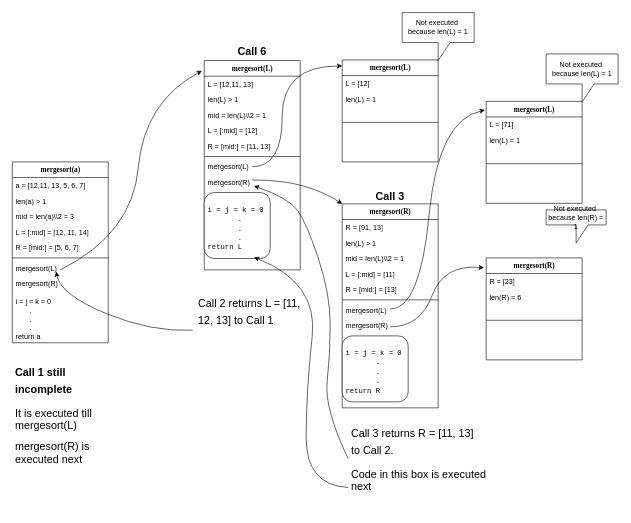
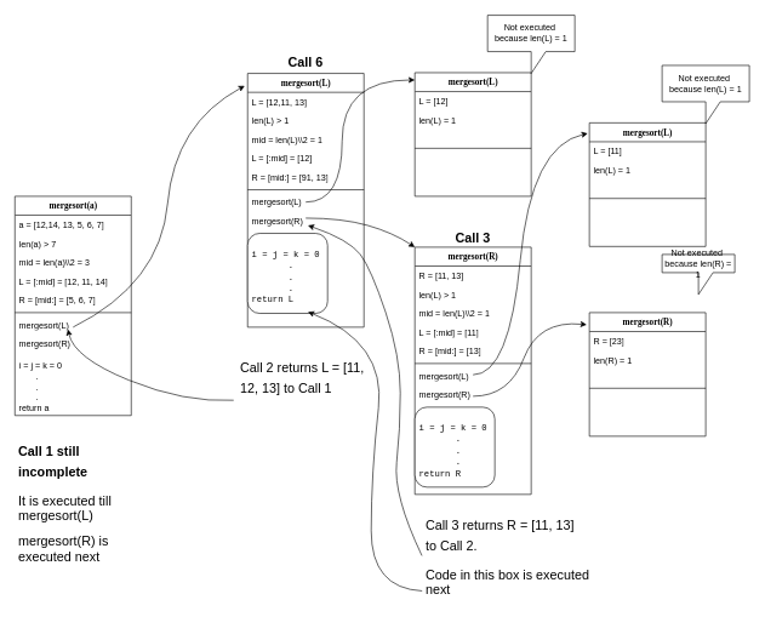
- <mxCell id="47" value="L = [71]" style="text;html=1;strokeColor=none;fillColor=none;align=left;verticalAlign=top;spacingLeft=4;spacingRight=4;whiteSpace=wrap;overflow=hidden;rotatable=0;points=[[0,0.5],[1,0.5]];portConstraint=eastwest;" parent="46" vertex="1"><mxGeometry y="26" width="160" height="26" as="geometry" /></mxCell>
+ <mxCell id="47" value="L = [11]" style="text;html=1;strokeColor=none;fillColor=none;align=left;verticalAlign=top;spacingLeft=4;spacingRight=4;whiteSpace=wrap;overflow=hidden;rotatable=0;points=[[0,0.5],[1,0.5]];portConstraint=eastwest;" parent="46" vertex="1"><mxGeometry y="26" width="160" height="26" as="geometry" /></mxCell>
- <mxCell id="7" value="R = [mid:] = [11, 13]" style="text;html=1;strokeColor=none;fillColor=none;align=left;verticalAlign=top;spacingLeft=4;spacingRight=4;whiteSpace=wrap;overflow=hidden;rotatable=0;points=[[0,0.5],[1,0.5]];portConstraint=eastwest;" parent="2" vertex="1"><mxGeometry y="130" width="160" height="26" as="geometry" /></mxCell>
+ <mxCell id="7" value="R = [mid:] = [91, 13]" style="text;html=1;strokeColor=none;fillColor=none;align=left;verticalAlign=top;spacingLeft=4;spacingRight=4;whiteSpace=wrap;overflow=hidden;rotatable=0;points=[[0,0.5],[1,0.5]];portConstraint=eastwest;" parent="2" vertex="1"><mxGeometry y="130" width="160" height="26" as="geometry" /></mxCell>
- <mxCell id="15" value="a = [12,11, 13, 5, 6, 7]" style="text;html=1;strokeColor=none;fillColor=none;align=left;verticalAlign=top;spacingLeft=4;spacingRight=4;whiteSpace=wrap;overflow=hidden;rotatable=0;points=[[0,0.5],[1,0.5]];portConstraint=eastwest;" parent="14" vertex="1"><mxGeometry y="26" width="160" height="26" as="geometry" /></mxCell>
+ <mxCell id="15" value="a = [12,14, 13, 5, 6, 7]" style="text;html=1;strokeColor=none;fillColor=none;align=left;verticalAlign=top;spacingLeft=4;spacingRight=4;whiteSpace=wrap;overflow=hidden;rotatable=0;points=[[0,0.5],[1,0.5]];portConstraint=eastwest;" parent="14" vertex="1"><mxGeometry y="26" width="160" height="26" as="geometry" /></mxCell>
- <mxCell id="16" value="len(a) &amp;gt; 1" style="text;html=1;strokeColor=none;fillColor=none;align=left;verticalAlign=top;spacingLeft=4;spacingRight=4;whiteSpace=wrap;overflow=hidden;rotatable=0;points=[[0,0.5],[1,0.5]];portConstraint=eastwest;" parent="14" vertex="1"><mxGeometry y="52" width="160" height="26" as="geometry" /></mxCell>
+ <mxCell id="16" value="len(a) &amp;gt; 7" style="text;html=1;strokeColor=none;fillColor=none;align=left;verticalAlign=top;spacingLeft=4;spacingRight=4;whiteSpace=wrap;overflow=hidden;rotatable=0;points=[[0,0.5],[1,0.5]];portConstraint=eastwest;" parent="14" vertex="1"><mxGeometry y="52" width="160" height="26" as="geometry" /></mxCell>
- <mxCell id="31" value="R = [91, 13]" style="text;html=1;strokeColor=none;fillColor=none;align=left;verticalAlign=top;spacingLeft=4;spacingRight=4;whiteSpace=wrap;overflow=hidden;rotatable=0;points=[[0,0.5],[1,0.5]];portConstraint=eastwest;" parent="30" vertex="1"><mxGeometry y="26" width="160" height="26" as="geometry" /></mxCell>
+ <mxCell id="31" value="R = [11, 13]" style="text;html=1;strokeColor=none;fillColor=none;align=left;verticalAlign=top;spacingLeft=4;spacingRight=4;whiteSpace=wrap;overflow=hidden;rotatable=0;points=[[0,0.5],[1,0.5]];portConstraint=eastwest;" parent="30" vertex="1"><mxGeometry y="26" width="160" height="26" as="geometry" /></mxCell>
- <mxCell id="53" value="len(R) = 6" style="text;html=1;strokeColor=none;fillColor=none;align=left;verticalAlign=top;spacingLeft=4;spacingRight=4;whiteSpace=wrap;overflow=hidden;rotatable=0;points=[[0,0.5],[1,0.5]];portConstraint=eastwest;" parent="51" vertex="1"><mxGeometry y="52" width="160" height="26" as="geometry" /></mxCell>
+ <mxCell id="53" value="len(R) = 1" style="text;html=1;strokeColor=none;fillColor=none;align=left;verticalAlign=top;spacingLeft=4;spacingRight=4;whiteSpace=wrap;overflow=hidden;rotatable=0;points=[[0,0.5],[1,0.5]];portConstraint=eastwest;" parent="51" vertex="1"><mxGeometry y="52" width="160" height="26" as="geometry" /></mxCell>
